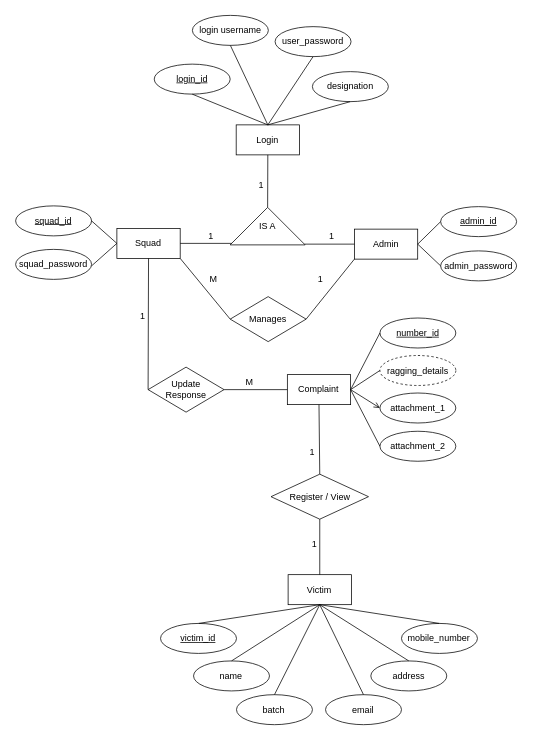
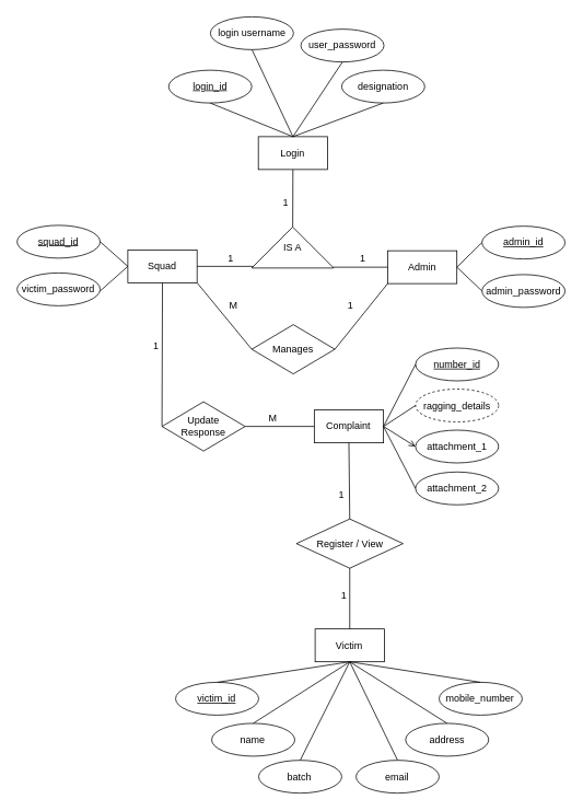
- <mxCell id="58" value="designation" style="ellipse;whiteSpace=wrap;html=1;align=center;" parent="1" vertex="1"><mxGeometry x="415.697" y="95" width="101.265" height="40" as="geometry" /></mxCell>
+ <mxCell id="58" value="designation" style="ellipse;whiteSpace=wrap;html=1;align=center;" parent="1" vertex="1"><mxGeometry x="415.697" y="85" width="101.265" height="40" as="geometry" /></mxCell>
- <mxCell id="3" value="squad_password" style="ellipse;whiteSpace=wrap;html=1;align=center;" parent="1" vertex="1"><mxGeometry x="20" y="332" width="101.265" height="40" as="geometry" /></mxCell>
+ <mxCell id="3" value="victim_password" style="ellipse;whiteSpace=wrap;html=1;align=center;" parent="1" vertex="1"><mxGeometry x="20" y="332" width="101.265" height="40" as="geometry" /></mxCell>
